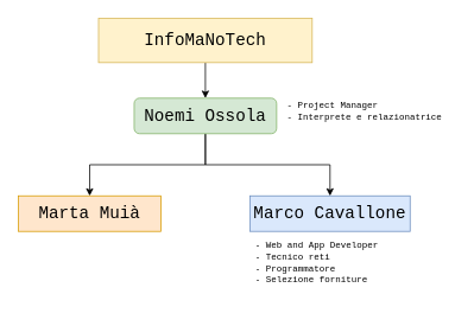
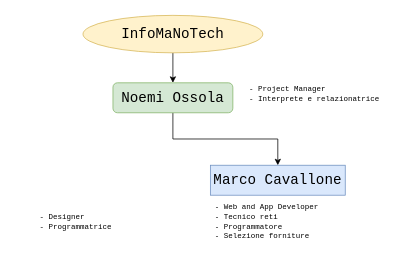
- <mxCell id="3" value="&lt;div align=&quot;center&quot;&gt;&lt;font face=&quot;Courier New&quot;&gt;InfoMaNoTech&lt;/font&gt;&lt;/div&gt;" style="rounded=0;whiteSpace=wrap;html=1;align=center;fontSize=19;fillColor=#fff2cc;strokeColor=#d6b656;" vertex="1" parent="1"><mxGeometry x="110" y="20" width="240" height="50" as="geometry" /></mxCell>
+ <mxCell id="3" value="&lt;div align=&quot;center&quot;&gt;&lt;font face=&quot;Courier New&quot;&gt;InfoMaNoTech&lt;/font&gt;&lt;/div&gt;" style="ellipse;whiteSpace=wrap;html=1;align=center;fontSize=19;fillColor=#fff2cc;strokeColor=#d6b656;" vertex="1" parent="1"><mxGeometry x="110" y="20" width="240" height="50" as="geometry" /></mxCell>
- <mxCell id="9" value="&lt;div style=&quot;font-size: 10px&quot; align=&quot;left&quot;&gt;&lt;font style=&quot;font-size: 10px&quot;&gt;&lt;font style=&quot;font-size: 10px&quot; face=&quot;Courier New&quot;&gt;- &lt;/font&gt;&lt;font style=&quot;font-size: 10px&quot;&gt;&lt;font style=&quot;font-size: 10px&quot;&gt;&lt;font style=&quot;font-size: 10px&quot;&gt;&lt;font face=&quot;Courier New&quot;&gt;Project Manager&lt;/font&gt;&lt;font style=&quot;font-size: 10px&quot; face=&quot;Courier New&quot;&gt;&lt;br&gt;&lt;/font&gt;&lt;/font&gt;&lt;/font&gt;&lt;/font&gt;&lt;/font&gt;&lt;/div&gt;&lt;div style=&quot;font-size: 10px&quot; align=&quot;left&quot;&gt;&lt;font style=&quot;font-size: 10px&quot;&gt;&lt;font style=&quot;font-size: 10px&quot; face=&quot;Courier New&quot;&gt;- Interprete e relazionatrice&lt;/font&gt;&lt;br&gt;&lt;/font&gt;&lt;/div&gt;" style="text;html=1;align=left;verticalAlign=middle;resizable=0;points=[];autosize=1;fontSize=19;" vertex="1" parent="1"><mxGeometry x="320" y="100" width="190" height="50" as="geometry" /></mxCell>
+ <mxCell id="9" value="&lt;div style=&quot;font-size: 10px&quot; align=&quot;left&quot;&gt;&lt;font style=&quot;font-size: 10px&quot;&gt;&lt;font style=&quot;font-size: 10px&quot; face=&quot;Courier New&quot;&gt;- &lt;/font&gt;&lt;font style=&quot;font-size: 10px&quot;&gt;&lt;font style=&quot;font-size: 10px&quot;&gt;&lt;font style=&quot;font-size: 10px&quot;&gt;&lt;font face=&quot;Courier New&quot;&gt;Project Manager&lt;/font&gt;&lt;font style=&quot;font-size: 10px&quot; face=&quot;Courier New&quot;&gt;&lt;br&gt;&lt;/font&gt;&lt;/font&gt;&lt;/font&gt;&lt;/font&gt;&lt;/font&gt;&lt;/div&gt;&lt;div style=&quot;font-size: 10px&quot; align=&quot;left&quot;&gt;&lt;font style=&quot;font-size: 10px&quot;&gt;&lt;font style=&quot;font-size: 10px&quot; face=&quot;Courier New&quot;&gt;- Interprete e relazionatrice&lt;/font&gt;&lt;br&gt;&lt;/font&gt;&lt;/div&gt;" style="text;html=1;align=left;verticalAlign=middle;resizable=0;points=[];autosize=1;fontSize=19;" vertex="1" parent="1"><mxGeometry x="330" y="100" width="190" height="50" as="geometry" /></mxCell>
- <mxCell id="4" value="" style="edgeStyle=orthogonalEdgeStyle;rounded=0;orthogonalLoop=1;jettySize=auto;html=1;fontSize=19;" edge="1" parent="1" source="6" target="7"><mxGeometry relative="1" as="geometry" /></mxCell>
- <mxCell id="7" value="&lt;div align=&quot;center&quot;&gt;&lt;p&gt;&lt;font face=&quot;Courier New&quot;&gt;Marta Muià&lt;/font&gt;&lt;/p&gt;&lt;/div&gt;" style="rounded=0;whiteSpace=wrap;html=1;fontSize=19;align=center;fillColor=#ffe6cc;strokeColor=#d79b00;" vertex="1" parent="1"><mxGeometry x="20" y="220" width="160" height="40" as="geometry" /></mxCell>
+ <mxCell id="10" value="&lt;div style=&quot;font-size: 10px&quot; align=&quot;left&quot;&gt;&lt;font style=&quot;font-size: 10px&quot; face=&quot;Courier New&quot;&gt;- Designer&lt;/font&gt;&lt;/div&gt;&lt;div style=&quot;font-size: 10px&quot; align=&quot;left&quot;&gt;&lt;font style=&quot;font-size: 10px&quot; face=&quot;Courier New&quot;&gt;- Programmatrice&lt;br&gt;&lt;/font&gt;&lt;/div&gt;" style="text;html=1;align=center;verticalAlign=middle;resizable=0;points=[];autosize=1;fontSize=19;" vertex="1" parent="1"><mxGeometry x="45" y="270" width="110" height="50" as="geometry" /></mxCell>
